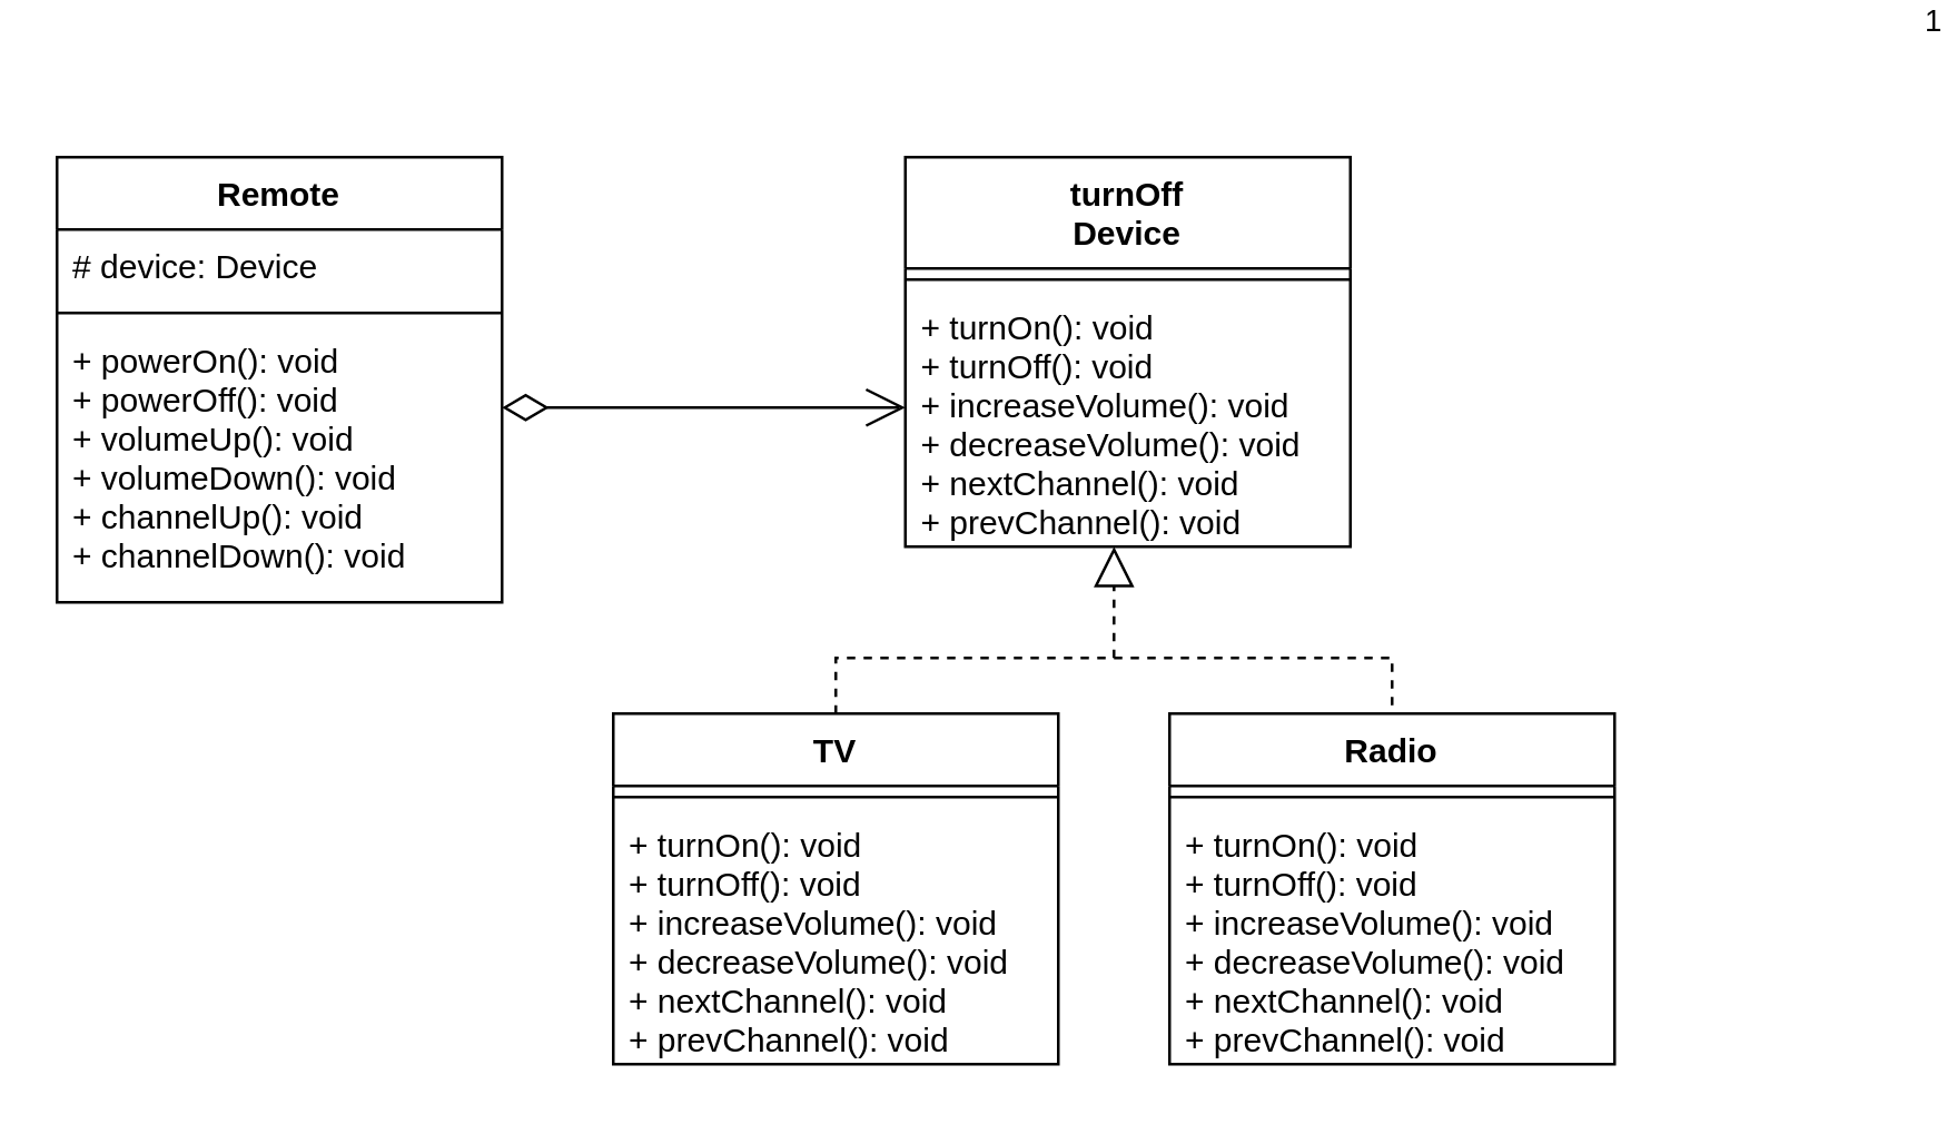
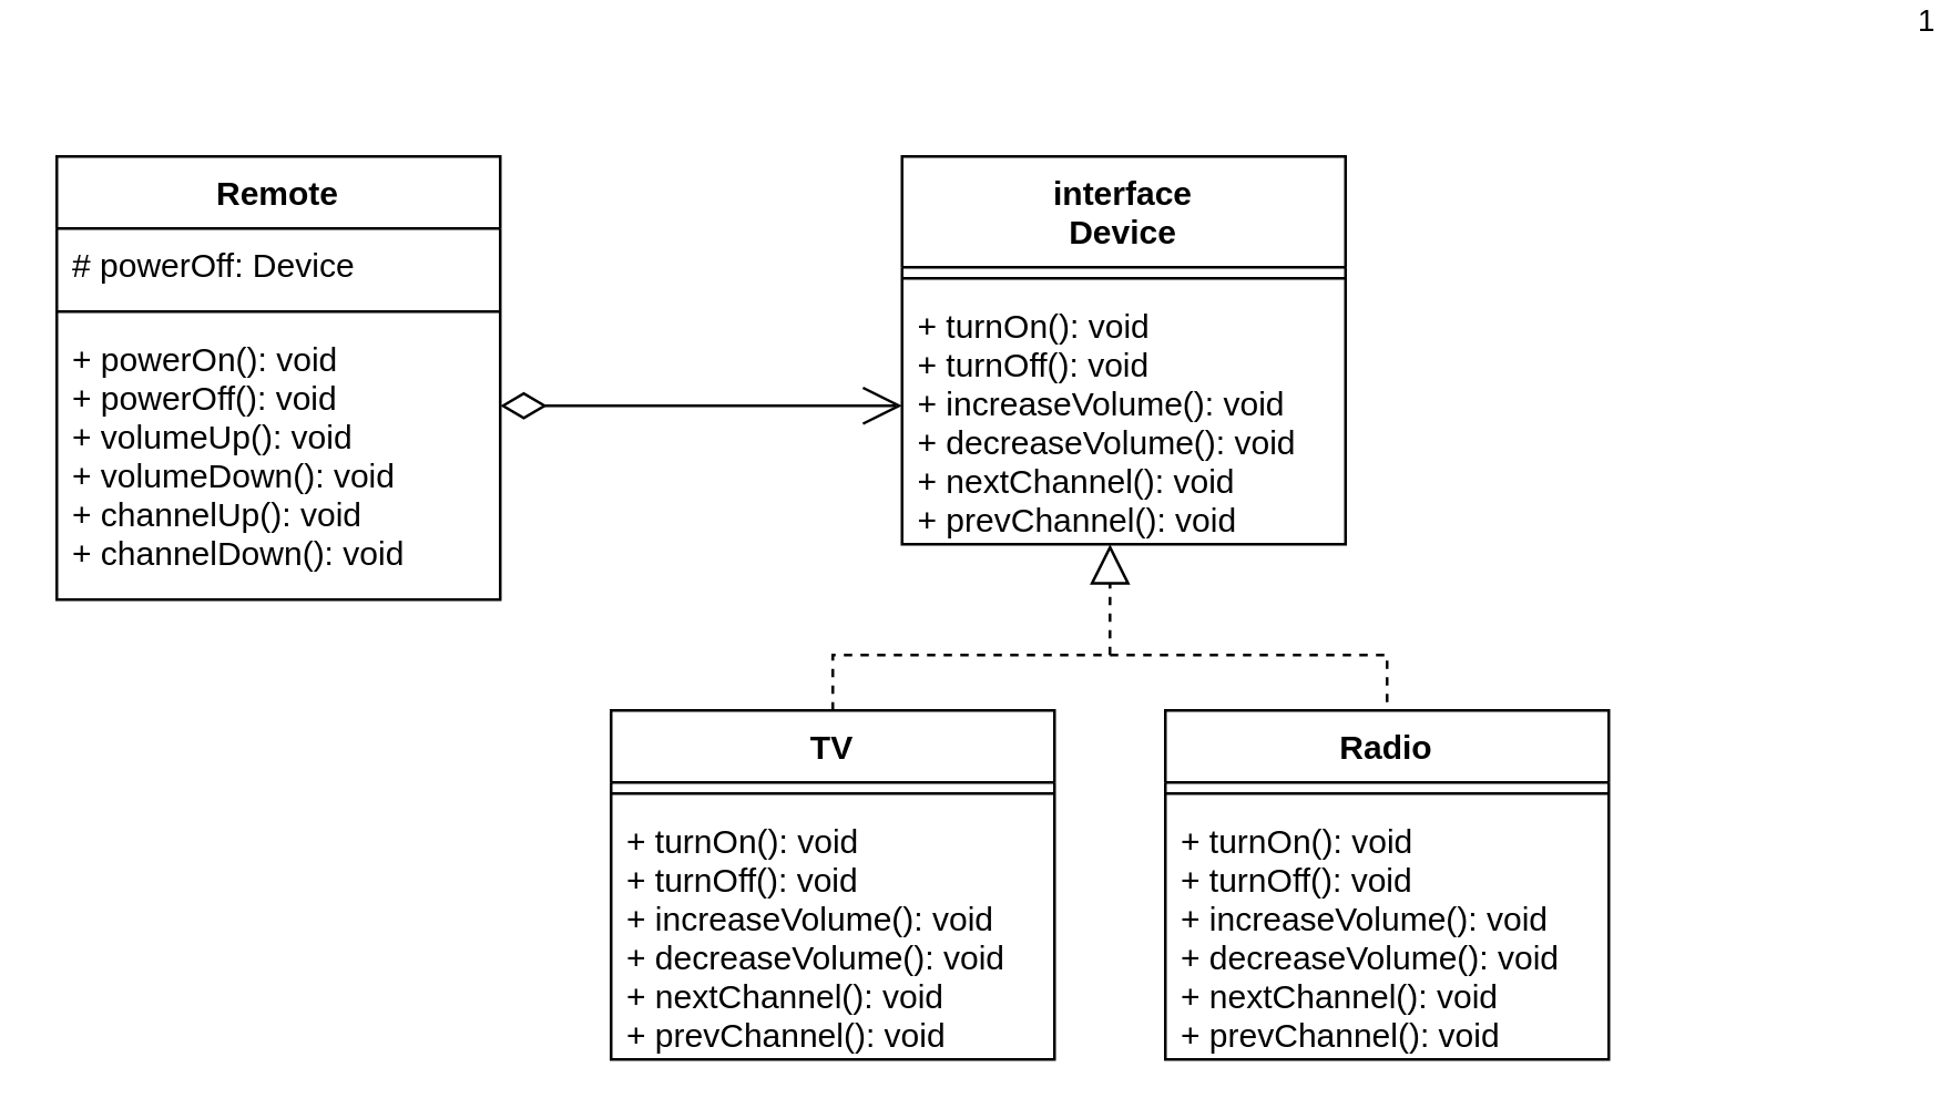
- <mxCell id="6" value="turnOff&#10;Device" style="swimlane;fontStyle=1;align=center;verticalAlign=top;childLayout=stackLayout;horizontal=1;startSize=40;horizontalStack=0;resizeParent=1;resizeParentMax=0;resizeLast=0;collapsible=1;marginBottom=0;" vertex="1" parent="1"><mxGeometry x="325" y="20" width="160" height="140" as="geometry" /></mxCell>
+ <mxCell id="6" value="interface&#10;Device" style="swimlane;fontStyle=1;align=center;verticalAlign=top;childLayout=stackLayout;horizontal=1;startSize=40;horizontalStack=0;resizeParent=1;resizeParentMax=0;resizeLast=0;collapsible=1;marginBottom=0;" vertex="1" parent="1"><mxGeometry x="325" y="20" width="160" height="140" as="geometry" /></mxCell>
- <mxCell id="3" value="# device: Device" style="text;strokeColor=none;fillColor=none;align=left;verticalAlign=top;spacingLeft=4;spacingRight=4;overflow=hidden;rotatable=0;points=[[0,0.5],[1,0.5]];portConstraint=eastwest;" vertex="1" parent="2"><mxGeometry y="26" width="160" height="26" as="geometry" /></mxCell>
+ <mxCell id="3" value="# powerOff: Device" style="text;strokeColor=none;fillColor=none;align=left;verticalAlign=top;spacingLeft=4;spacingRight=4;overflow=hidden;rotatable=0;points=[[0,0.5],[1,0.5]];portConstraint=eastwest;" vertex="1" parent="2"><mxGeometry y="26" width="160" height="26" as="geometry" /></mxCell>
